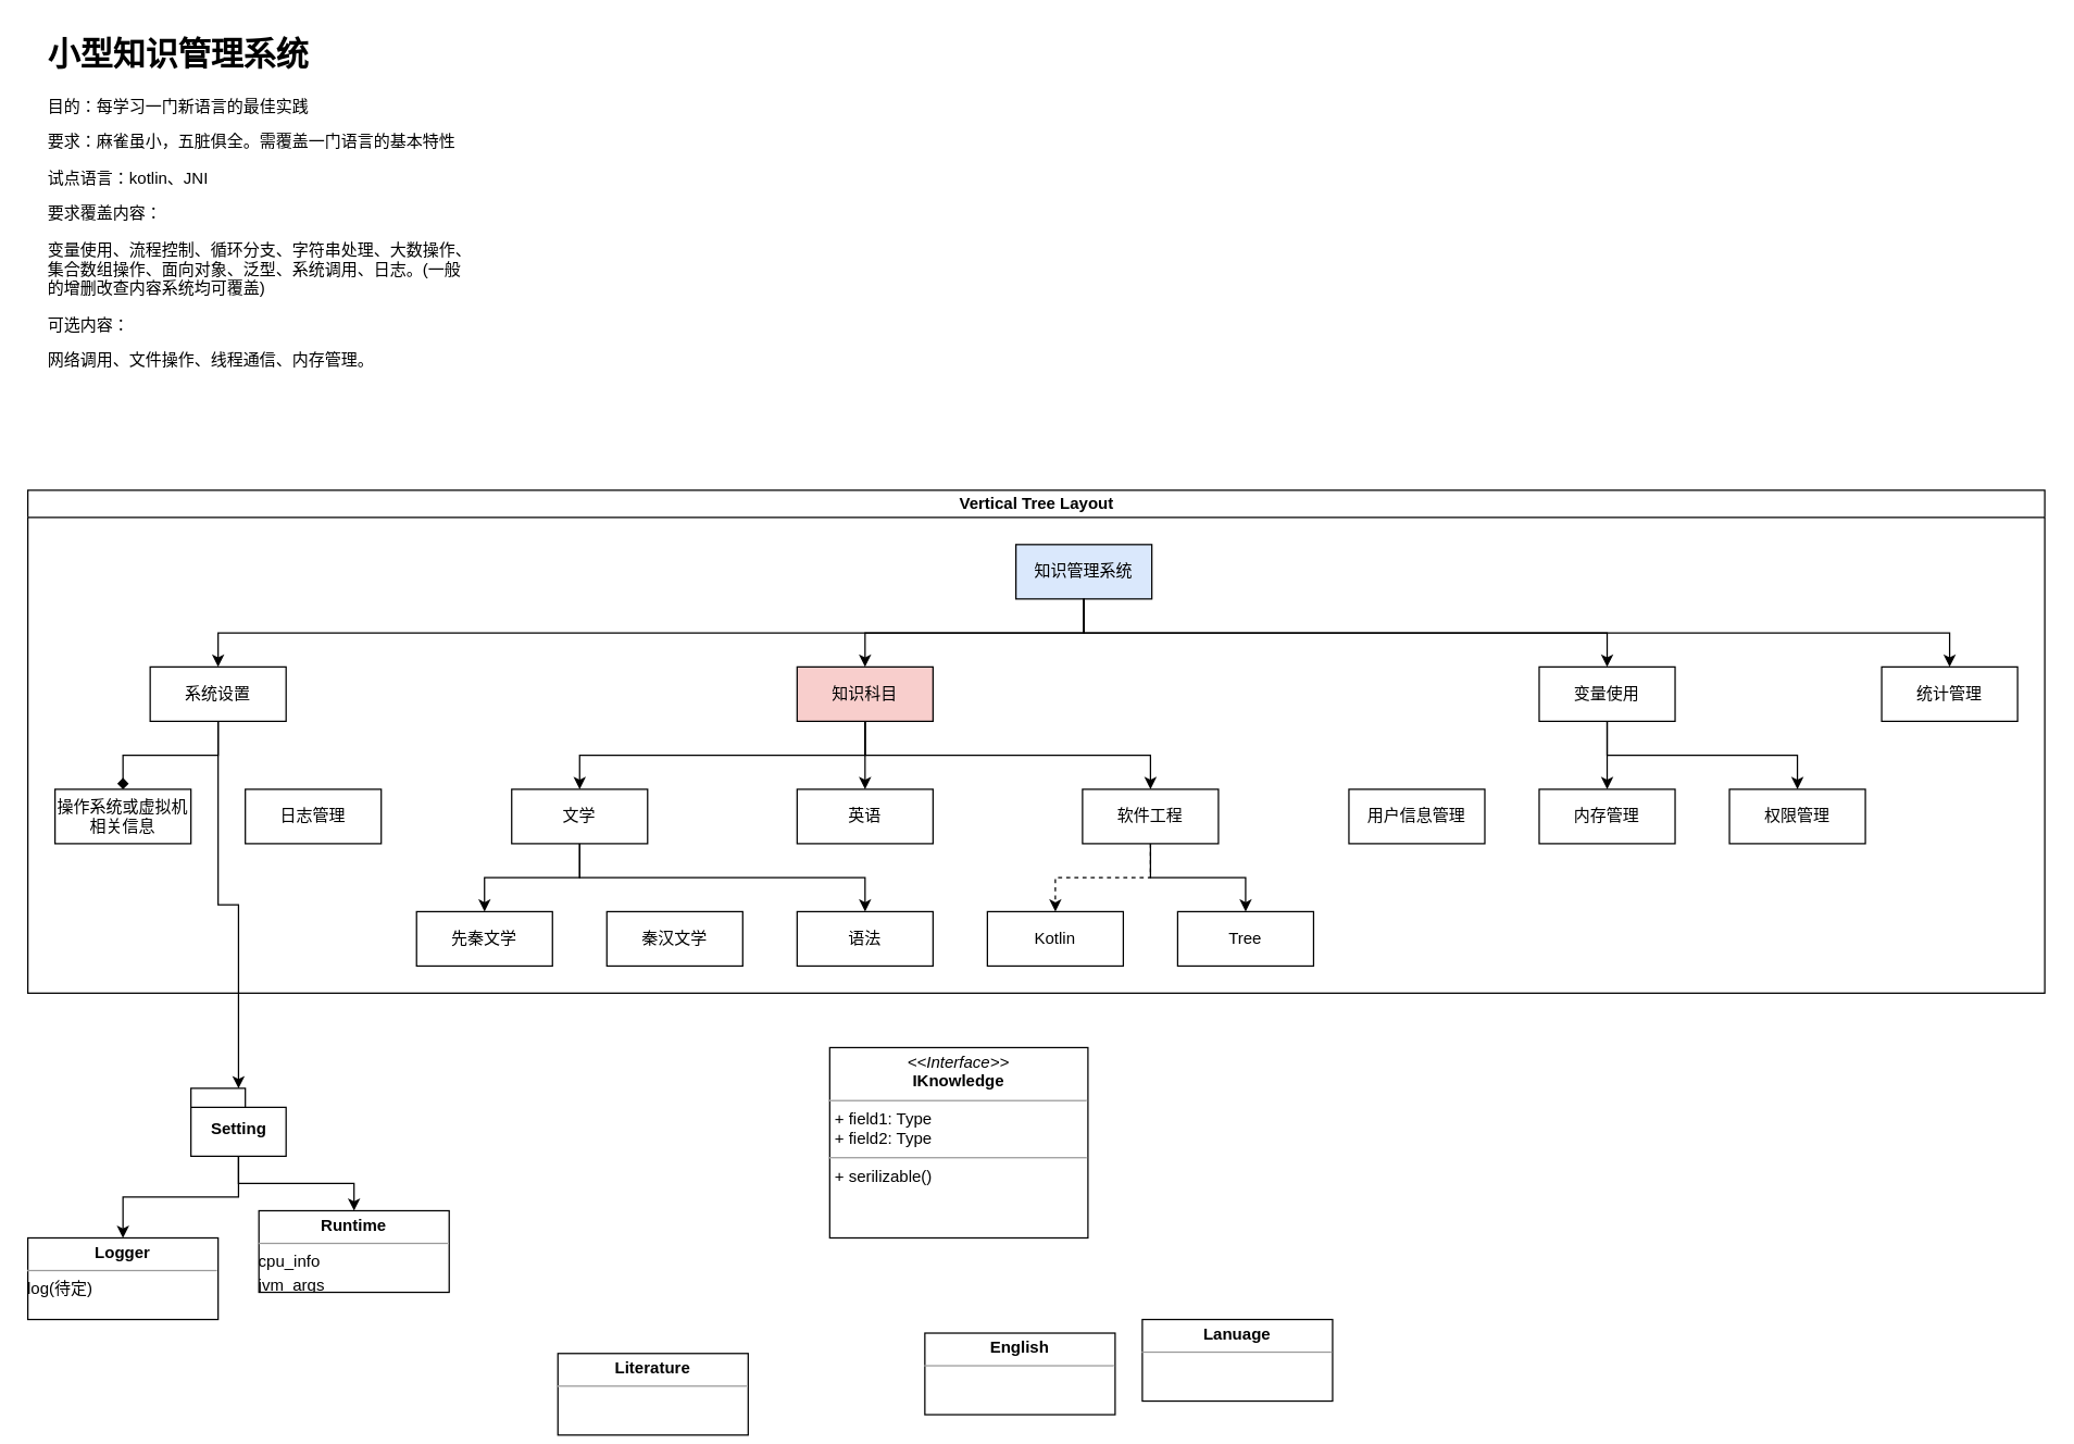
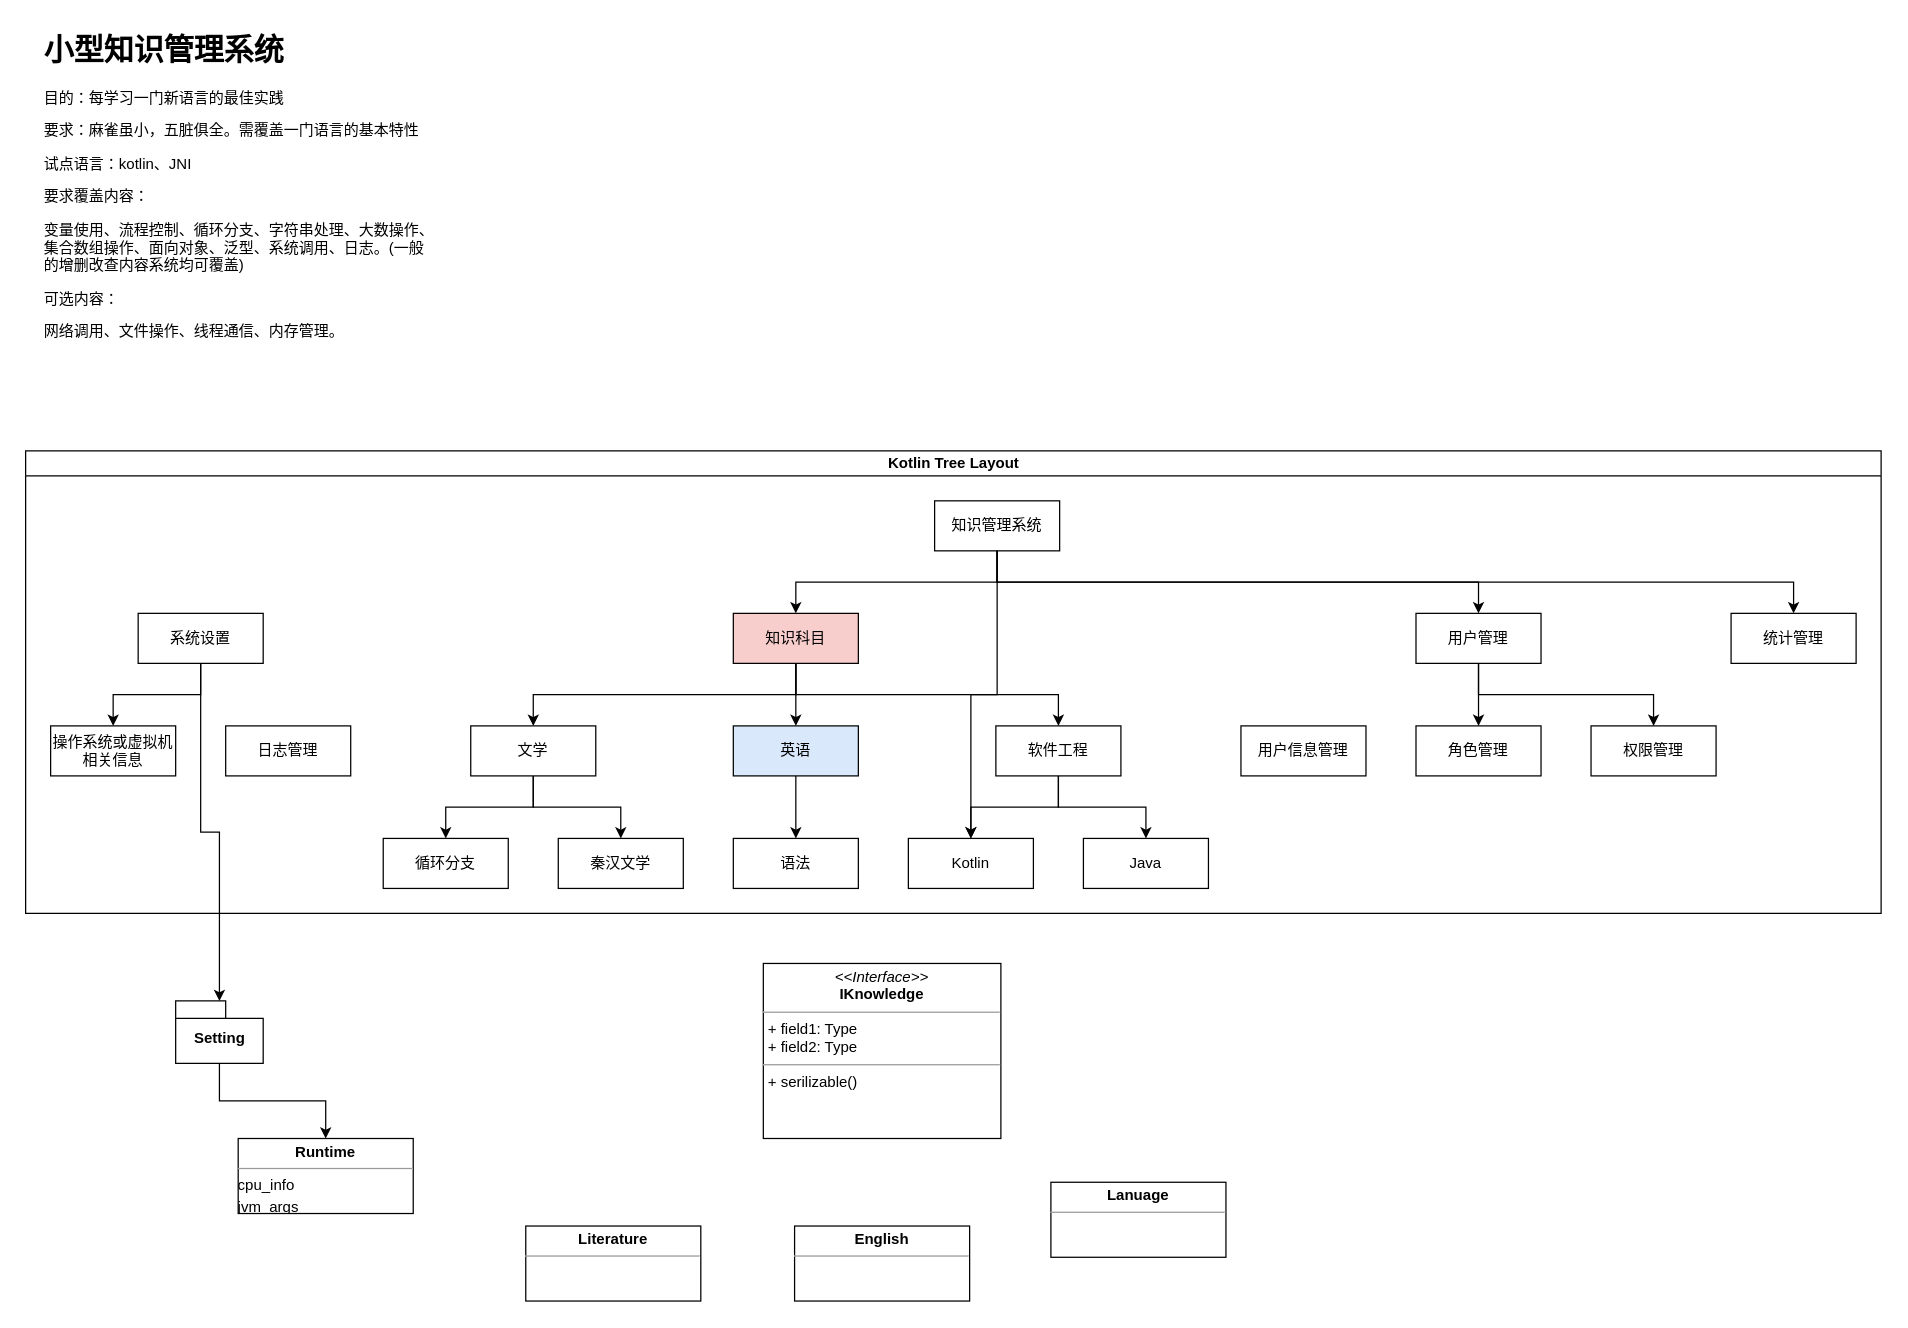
- <mxCell id="3" value="Vertical Tree Layout" style="swimlane;html=1;startSize=20;horizontal=1;childLayout=treeLayout;horizontalTree=0;resizable=0;containerType=tree;" parent="1" vertex="1"><mxGeometry x="20" y="360" width="1484" height="370" as="geometry" /></mxCell>
+ <mxCell id="3" value="Kotlin Tree Layout" style="swimlane;html=1;startSize=20;horizontal=1;childLayout=treeLayout;horizontalTree=0;resizable=0;containerType=tree;" parent="1" vertex="1"><mxGeometry x="20" y="360" width="1484" height="370" as="geometry" /></mxCell>
- <mxCell id="4" value="知识管理系统" style="whiteSpace=wrap;html=1;fillColor=#dae8fc;" parent="3" vertex="1"><mxGeometry x="727" y="40" width="100" height="40" as="geometry" /></mxCell>
+ <mxCell id="4" value="知识管理系统" style="whiteSpace=wrap;html=1;" parent="3" vertex="1"><mxGeometry x="727" y="40" width="100" height="40" as="geometry" /></mxCell>
- <mxCell id="6" value="" style="edgeStyle=elbowEdgeStyle;elbow=vertical;html=1;rounded=0;" parent="3" source="4" target="5" edge="1"><mxGeometry relative="1" as="geometry" /></mxCell>
+ <mxCell id="6" value="" style="edgeStyle=elbowEdgeStyle;elbow=vertical;html=1;rounded=0;" parent="3" source="4" target="22" edge="1"><mxGeometry relative="1" as="geometry" /></mxCell>
- <mxCell id="16" value="变量使用" style="whiteSpace=wrap;html=1;" parent="3" vertex="1"><mxGeometry x="1112" y="130" width="100" height="40" as="geometry" /></mxCell>
+ <mxCell id="16" value="用户管理" style="whiteSpace=wrap;html=1;" parent="3" vertex="1"><mxGeometry x="1112" y="130" width="100" height="40" as="geometry" /></mxCell>
- <mxCell id="9" value="" style="edgeStyle=elbowEdgeStyle;elbow=vertical;html=1;rounded=0;endArrow=diamond;" parent="3" source="5" target="10" edge="1"><mxGeometry relative="1" as="geometry"><mxPoint x="-3607.2" y="440" as="sourcePoint" /></mxGeometry></mxCell>
+ <mxCell id="9" value="" style="edgeStyle=elbowEdgeStyle;elbow=vertical;html=1;rounded=0;" parent="3" source="5" target="10" edge="1"><mxGeometry relative="1" as="geometry"><mxPoint x="-3607.2" y="440" as="sourcePoint" /></mxGeometry></mxCell>
- <mxCell id="18" value="英语" style="whiteSpace=wrap;html=1;" parent="3" vertex="1"><mxGeometry x="566" y="220" width="100" height="40" as="geometry" /></mxCell>
+ <mxCell id="18" value="英语" style="whiteSpace=wrap;html=1;fillColor=#dae8fc;" parent="3" vertex="1"><mxGeometry x="566" y="220" width="100" height="40" as="geometry" /></mxCell>
- <mxCell id="35" value="内存管理" style="whiteSpace=wrap;html=1;" parent="3" vertex="1"><mxGeometry x="1112" y="220" width="100" height="40" as="geometry" /></mxCell>
+ <mxCell id="35" value="角色管理" style="whiteSpace=wrap;html=1;" parent="3" vertex="1"><mxGeometry x="1112" y="220" width="100" height="40" as="geometry" /></mxCell>
+ <mxCell id="25" value="" style="edgeStyle=elbowEdgeStyle;elbow=vertical;html=1;rounded=0;" parent="3" source="18" target="26" edge="1"><mxGeometry relative="1" as="geometry"><mxPoint x="-2067.2" y="530" as="sourcePoint" /></mxGeometry></mxCell>
- <mxCell id="29" value="" style="edgeStyle=elbowEdgeStyle;elbow=vertical;html=1;rounded=0;" parent="3" source="14" target="26" edge="1"><mxGeometry relative="1" as="geometry"><mxPoint x="-2241.5" y="620" as="sourcePoint" /></mxGeometry></mxCell>
+ <mxCell id="29" value="" style="edgeStyle=elbowEdgeStyle;elbow=vertical;html=1;rounded=0;" parent="3" source="14" target="30" edge="1"><mxGeometry relative="1" as="geometry"><mxPoint x="-2241.5" y="620" as="sourcePoint" /></mxGeometry></mxCell>
- <mxCell id="21" value="" style="edgeStyle=elbowEdgeStyle;elbow=vertical;html=1;rounded=0;dashed=1;" parent="3" source="20" target="22" edge="1"><mxGeometry relative="1" as="geometry"><mxPoint x="-2466.2" y="530" as="sourcePoint" /></mxGeometry></mxCell>
+ <mxCell id="21" value="" style="edgeStyle=elbowEdgeStyle;elbow=vertical;html=1;rounded=0;" parent="3" source="20" target="22" edge="1"><mxGeometry relative="1" as="geometry"><mxPoint x="-2466.2" y="530" as="sourcePoint" /></mxGeometry></mxCell>
- <mxCell id="28" value="先秦文学" style="whiteSpace=wrap;html=1;" parent="3" vertex="1"><mxGeometry x="286" y="310" width="100" height="40" as="geometry" /></mxCell>
+ <mxCell id="28" value="循环分支" style="whiteSpace=wrap;html=1;" parent="3" vertex="1"><mxGeometry x="286" y="310" width="100" height="40" as="geometry" /></mxCell>
- <mxCell id="24" value="Tree" style="whiteSpace=wrap;html=1;" parent="3" vertex="1"><mxGeometry x="846" y="310" width="100" height="40" as="geometry" /></mxCell>
+ <mxCell id="24" value="Java" style="whiteSpace=wrap;html=1;" parent="3" vertex="1"><mxGeometry x="846" y="310" width="100" height="40" as="geometry" /></mxCell>
- <mxCell id="40" value="" style="edgeStyle=orthogonalEdgeStyle;rounded=0;orthogonalLoop=1;jettySize=auto;html=1;" parent="1" source="41" target="42" edge="1"><mxGeometry relative="1" as="geometry" /></mxCell>
- <mxCell id="38" value="&lt;p style=&quot;margin: 0px ; margin-top: 4px ; text-align: center&quot;&gt;&lt;b&gt;Runtime&lt;/b&gt;&lt;/p&gt;&lt;hr size=&quot;1&quot;&gt;&lt;div style=&quot;height: 2px&quot;&gt;cpu_info&lt;/div&gt;&lt;div style=&quot;height: 2px&quot;&gt;&lt;br&gt;jvm_args&lt;/div&gt;&lt;div style=&quot;height: 2px&quot;&gt;&lt;br&gt;&lt;/div&gt;" style="verticalAlign=top;align=left;overflow=fill;fontSize=12;fontFamily=Helvetica;html=1;" parent="1" vertex="1"><mxGeometry x="190" y="890" width="140" height="60" as="geometry" /></mxCell>
+ <mxCell id="38" value="&lt;p style=&quot;margin: 0px ; margin-top: 4px ; text-align: center&quot;&gt;&lt;b&gt;Runtime&lt;/b&gt;&lt;/p&gt;&lt;hr size=&quot;1&quot;&gt;&lt;div style=&quot;height: 2px&quot;&gt;cpu_info&lt;/div&gt;&lt;div style=&quot;height: 2px&quot;&gt;&lt;br&gt;jvm_args&lt;/div&gt;&lt;div style=&quot;height: 2px&quot;&gt;&lt;br&gt;&lt;/div&gt;" style="verticalAlign=top;align=left;overflow=fill;fontSize=12;fontFamily=Helvetica;html=1;" parent="1" vertex="1"><mxGeometry x="190" y="910" width="140" height="60" as="geometry" /></mxCell>
- <mxCell id="42" value="&lt;p style=&quot;margin: 0px ; margin-top: 4px ; text-align: center&quot;&gt;&lt;b&gt;Logger&lt;/b&gt;&lt;/p&gt;&lt;hr size=&quot;1&quot;&gt;&lt;div style=&quot;height: 2px&quot;&gt;log(待定)&lt;/div&gt;" style="verticalAlign=top;align=left;overflow=fill;fontSize=12;fontFamily=Helvetica;html=1;" parent="1" vertex="1"><mxGeometry x="20" y="910" width="140" height="60" as="geometry" /></mxCell>
- <mxCell id="46" value="&lt;p style=&quot;margin: 0px ; margin-top: 4px ; text-align: center&quot;&gt;&lt;b&gt;Lanuage&lt;/b&gt;&lt;/p&gt;&lt;hr size=&quot;1&quot;&gt;&lt;div style=&quot;height: 2px&quot;&gt;&lt;br&gt;&lt;/div&gt;&lt;div style=&quot;height: 2px&quot;&gt;&lt;br&gt;&lt;/div&gt;&lt;div style=&quot;height: 2px&quot;&gt;&lt;br&gt;&lt;/div&gt;" style="verticalAlign=top;align=left;overflow=fill;fontSize=12;fontFamily=Helvetica;html=1;" parent="1" vertex="1"><mxGeometry x="840" y="970" width="140" height="60" as="geometry" /></mxCell>
+ <mxCell id="46" value="&lt;p style=&quot;margin: 0px ; margin-top: 4px ; text-align: center&quot;&gt;&lt;b&gt;Lanuage&lt;/b&gt;&lt;/p&gt;&lt;hr size=&quot;1&quot;&gt;&lt;div style=&quot;height: 2px&quot;&gt;&lt;br&gt;&lt;/div&gt;&lt;div style=&quot;height: 2px&quot;&gt;&lt;br&gt;&lt;/div&gt;&lt;div style=&quot;height: 2px&quot;&gt;&lt;br&gt;&lt;/div&gt;" style="verticalAlign=top;align=left;overflow=fill;fontSize=12;fontFamily=Helvetica;html=1;" parent="1" vertex="1"><mxGeometry x="840" y="945" width="140" height="60" as="geometry" /></mxCell>
- <mxCell id="45" value="&lt;p style=&quot;margin: 0px ; margin-top: 4px ; text-align: center&quot;&gt;&lt;b&gt;English&lt;/b&gt;&lt;/p&gt;&lt;hr size=&quot;1&quot;&gt;&lt;div style=&quot;height: 2px&quot;&gt;&lt;br&gt;&lt;/div&gt;&lt;div style=&quot;height: 2px&quot;&gt;&lt;br&gt;&lt;/div&gt;&lt;div style=&quot;height: 2px&quot;&gt;&lt;br&gt;&lt;/div&gt;" style="verticalAlign=top;align=left;overflow=fill;fontSize=12;fontFamily=Helvetica;html=1;" parent="1" vertex="1"><mxGeometry x="680" y="980" width="140" height="60" as="geometry" /></mxCell>
+ <mxCell id="45" value="&lt;p style=&quot;margin: 0px ; margin-top: 4px ; text-align: center&quot;&gt;&lt;b&gt;English&lt;/b&gt;&lt;/p&gt;&lt;hr size=&quot;1&quot;&gt;&lt;div style=&quot;height: 2px&quot;&gt;&lt;br&gt;&lt;/div&gt;&lt;div style=&quot;height: 2px&quot;&gt;&lt;br&gt;&lt;/div&gt;&lt;div style=&quot;height: 2px&quot;&gt;&lt;br&gt;&lt;/div&gt;" style="verticalAlign=top;align=left;overflow=fill;fontSize=12;fontFamily=Helvetica;html=1;" parent="1" vertex="1"><mxGeometry x="635" y="980" width="140" height="60" as="geometry" /></mxCell>
- <mxCell id="43" value="&lt;p style=&quot;margin: 0px ; margin-top: 4px ; text-align: center&quot;&gt;&lt;b&gt;Literature&lt;/b&gt;&lt;/p&gt;&lt;hr size=&quot;1&quot;&gt;&lt;div style=&quot;height: 2px&quot;&gt;&lt;br&gt;&lt;/div&gt;&lt;div style=&quot;height: 2px&quot;&gt;&lt;br&gt;&lt;/div&gt;&lt;div style=&quot;height: 2px&quot;&gt;&lt;br&gt;&lt;/div&gt;" style="verticalAlign=top;align=left;overflow=fill;fontSize=12;fontFamily=Helvetica;html=1;" parent="1" vertex="1"><mxGeometry x="410" y="995" width="140" height="60" as="geometry" /></mxCell>
+ <mxCell id="43" value="&lt;p style=&quot;margin: 0px ; margin-top: 4px ; text-align: center&quot;&gt;&lt;b&gt;Literature&lt;/b&gt;&lt;/p&gt;&lt;hr size=&quot;1&quot;&gt;&lt;div style=&quot;height: 2px&quot;&gt;&lt;br&gt;&lt;/div&gt;&lt;div style=&quot;height: 2px&quot;&gt;&lt;br&gt;&lt;/div&gt;&lt;div style=&quot;height: 2px&quot;&gt;&lt;br&gt;&lt;/div&gt;" style="verticalAlign=top;align=left;overflow=fill;fontSize=12;fontFamily=Helvetica;html=1;" parent="1" vertex="1"><mxGeometry x="420" y="980" width="140" height="60" as="geometry" /></mxCell>
